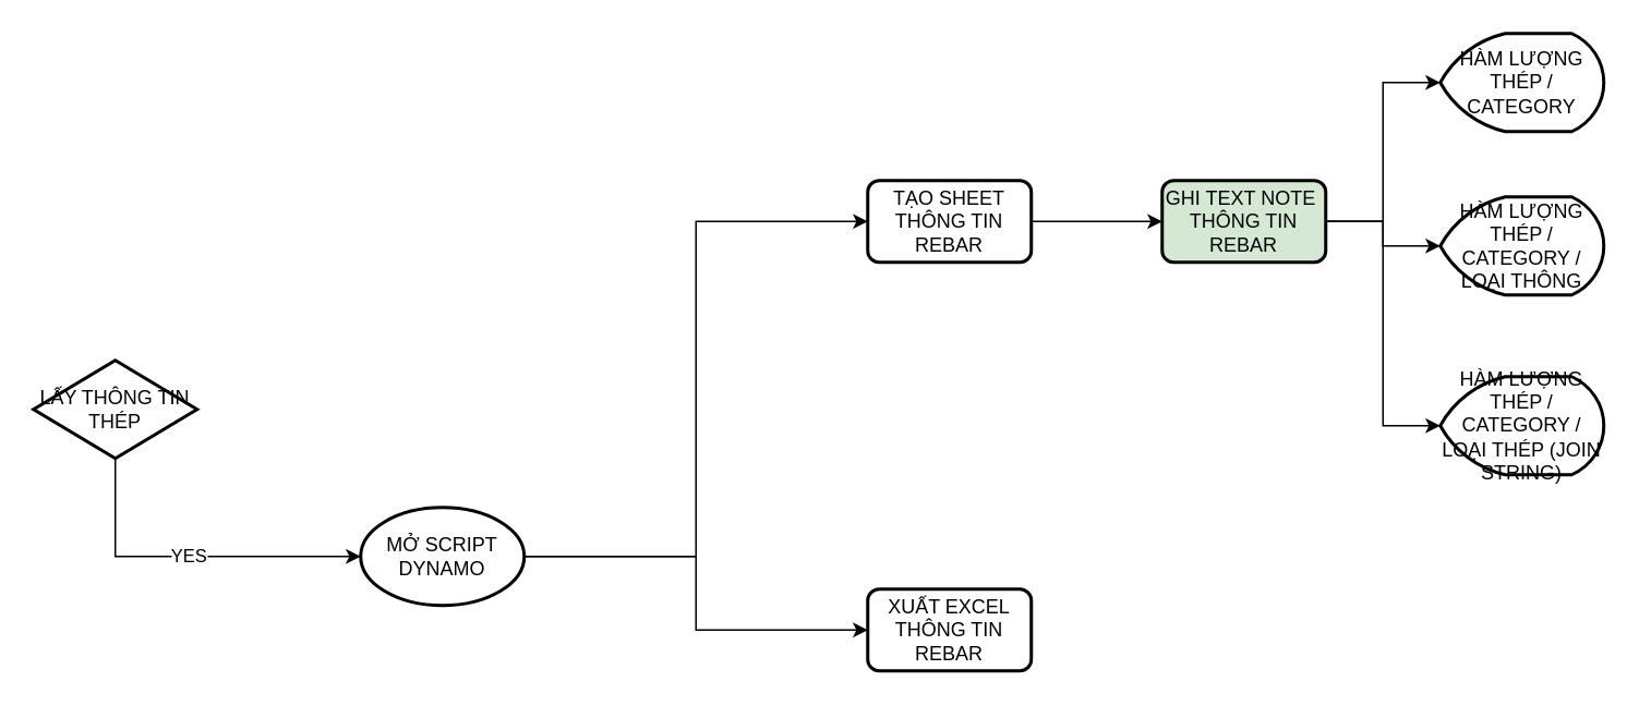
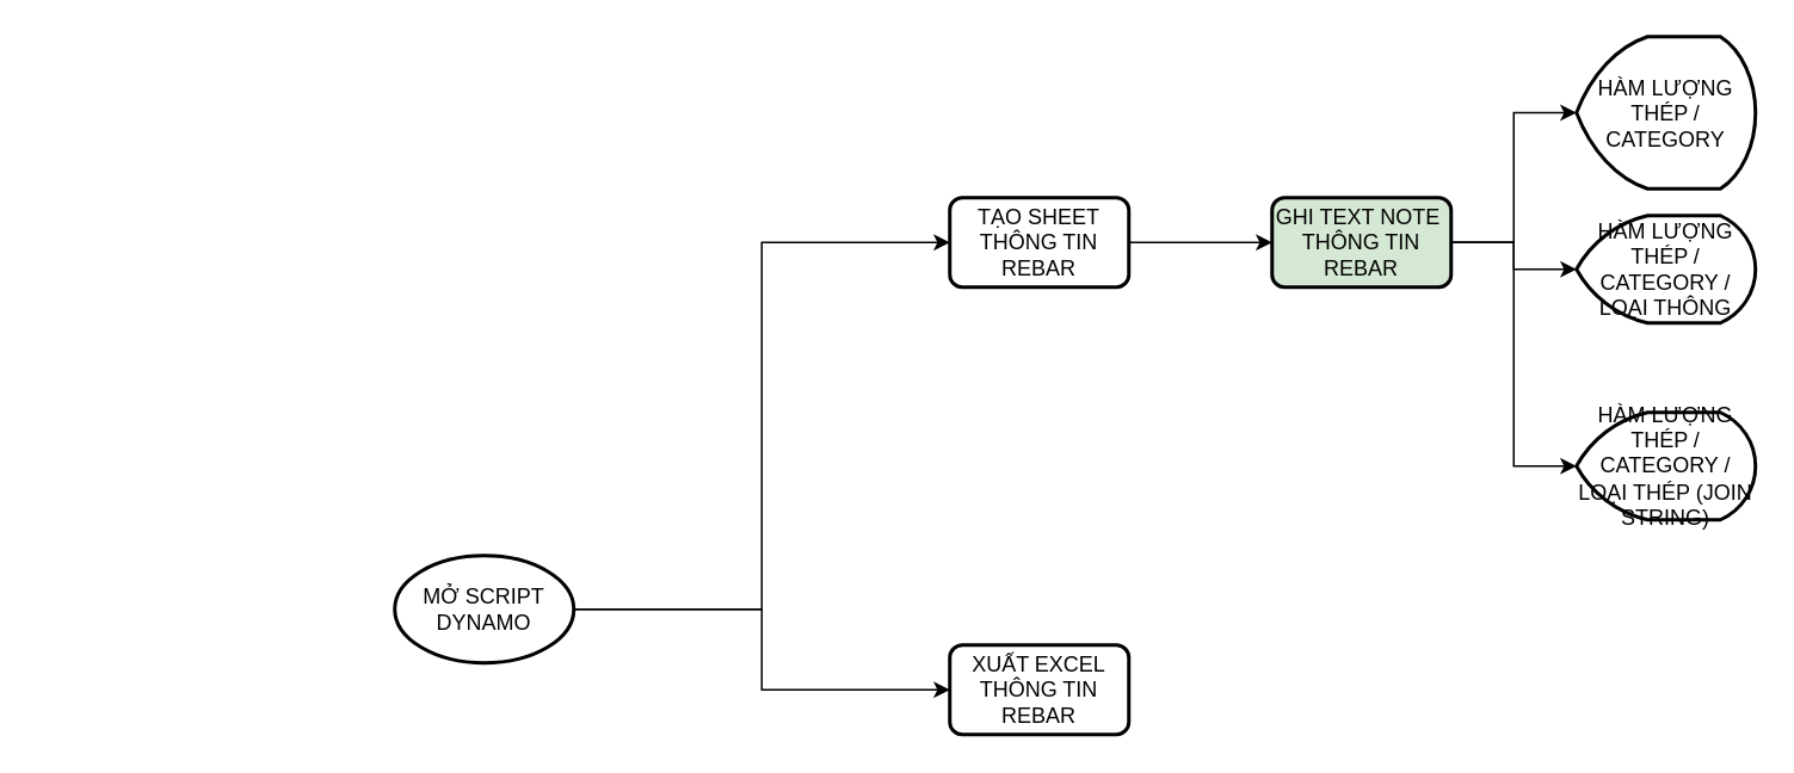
- <mxCell id="13" value="HÀM LƯỢNG THÉP / CATEGORY" style="strokeWidth=2;html=1;shape=mxgraph.flowchart.display;whiteSpace=wrap;" vertex="1" parent="1"><mxGeometry x="880" y="20" width="100" height="60" as="geometry" /></mxCell>
+ <mxCell id="13" value="HÀM LƯỢNG THÉP / CATEGORY" style="strokeWidth=2;html=1;shape=mxgraph.flowchart.display;whiteSpace=wrap;" vertex="1" parent="1"><mxGeometry x="880" y="20" width="100" height="85" as="geometry" /></mxCell>
- <mxCell id="3" value="LẤY THÔNG TIN&lt;br&gt;THÉP" style="strokeWidth=2;html=1;shape=mxgraph.flowchart.decision;whiteSpace=wrap;" vertex="1" parent="1"><mxGeometry x="20" y="220" width="100" height="60" as="geometry" /></mxCell>
- <mxCell id="2" value="YES" style="edgeStyle=orthogonalEdgeStyle;rounded=0;orthogonalLoop=1;jettySize=auto;html=1;exitX=0.5;exitY=1;exitDx=0;exitDy=0;exitPerimeter=0;entryX=0;entryY=0.5;entryDx=0;entryDy=0;entryPerimeter=0;" edge="1" parent="1" source="3" target="6"><mxGeometry relative="1" as="geometry" /></mxCell>
